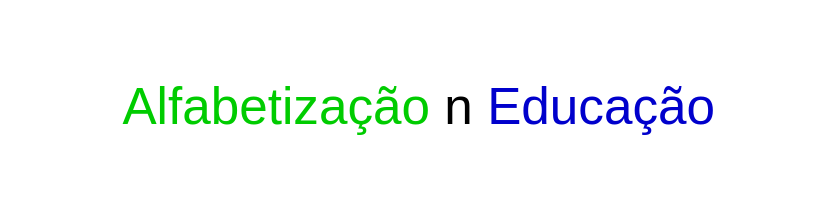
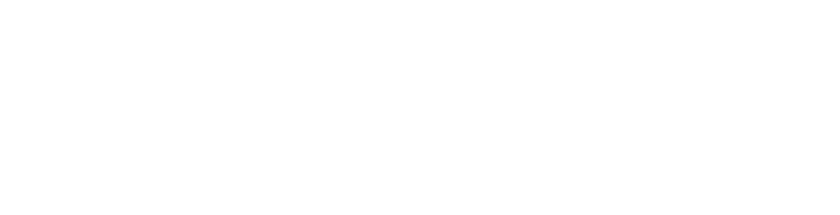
- <mxCell id="3" value="&lt;font style=&quot;font-size: 41px&quot;&gt;&lt;font color=&quot;#00cc00&quot;&gt;Alfabetização &lt;/font&gt;n&lt;font color=&quot;#00cc00&quot;&gt;&amp;nbsp;&lt;/font&gt;&lt;font color=&quot;#0000cc&quot;&gt;Educação&lt;/font&gt;&lt;/font&gt;" style="text;html=1;strokeColor=none;fillColor=none;align=center;verticalAlign=middle;whiteSpace=wrap;rounded=0;" vertex="1" parent="1"><mxGeometry x="72" y="62.5" width="526" height="45" as="geometry" /></mxCell>
